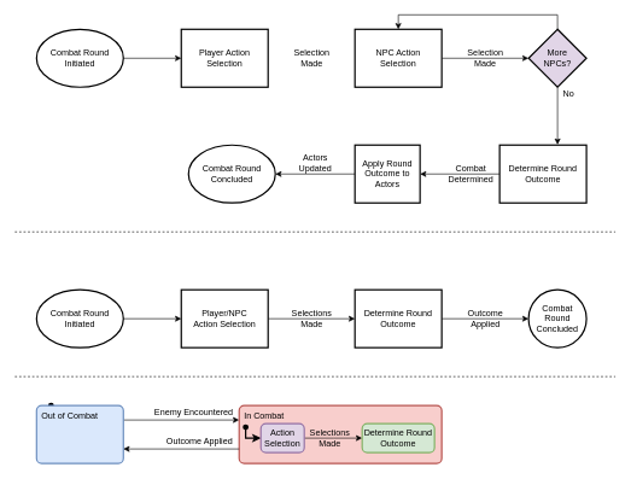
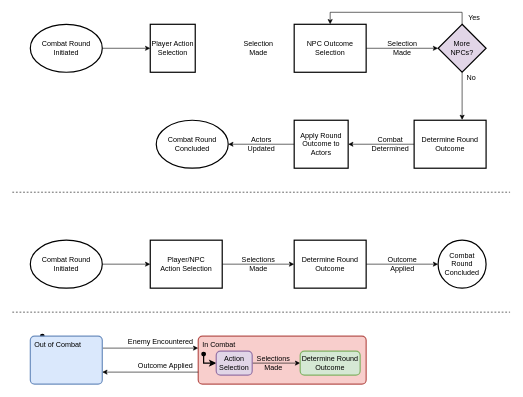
+ <mxCell id="12" value="Yes" style="text;html=1;align=center;verticalAlign=middle;resizable=0;points=[];autosize=1;" vertex="1" parent="1"><mxGeometry x="770" y="20" width="40" height="20" as="geometry" /></mxCell>
- <mxCell id="4" value="Player Action Selection" style="whiteSpace=wrap;html=1;strokeWidth=2;" vertex="1" parent="1"><mxGeometry x="250" y="40" width="120" height="80" as="geometry" /></mxCell>
+ <mxCell id="4" value="Player Action Selection" style="whiteSpace=wrap;html=1;strokeWidth=2;" vertex="1" parent="1"><mxGeometry x="250" y="40" width="75" height="80" as="geometry" /></mxCell>
- <mxCell id="6" value="NPC Action&lt;br&gt;Selection" style="whiteSpace=wrap;html=1;strokeWidth=2;" vertex="1" parent="1"><mxGeometry x="490" y="40" width="120" height="80" as="geometry" /></mxCell>
+ <mxCell id="6" value="NPC Outcome&lt;br&gt;Selection" style="whiteSpace=wrap;html=1;strokeWidth=2;" vertex="1" parent="1"><mxGeometry x="490" y="40" width="120" height="80" as="geometry" /></mxCell>
- <mxCell id="20" value="Actors&lt;br&gt;Updated" style="text;html=1;align=center;verticalAlign=middle;resizable=0;points=[];autosize=1;" vertex="1" parent="1"><mxGeometry x="405" y="210" width="60" height="30" as="geometry" /></mxCell>
+ <mxCell id="20" value="Actors&lt;br&gt;Updated" style="text;html=1;align=center;verticalAlign=middle;resizable=0;points=[];autosize=1;" vertex="1" parent="1"><mxGeometry x="405" y="225" width="60" height="30" as="geometry" /></mxCell>
